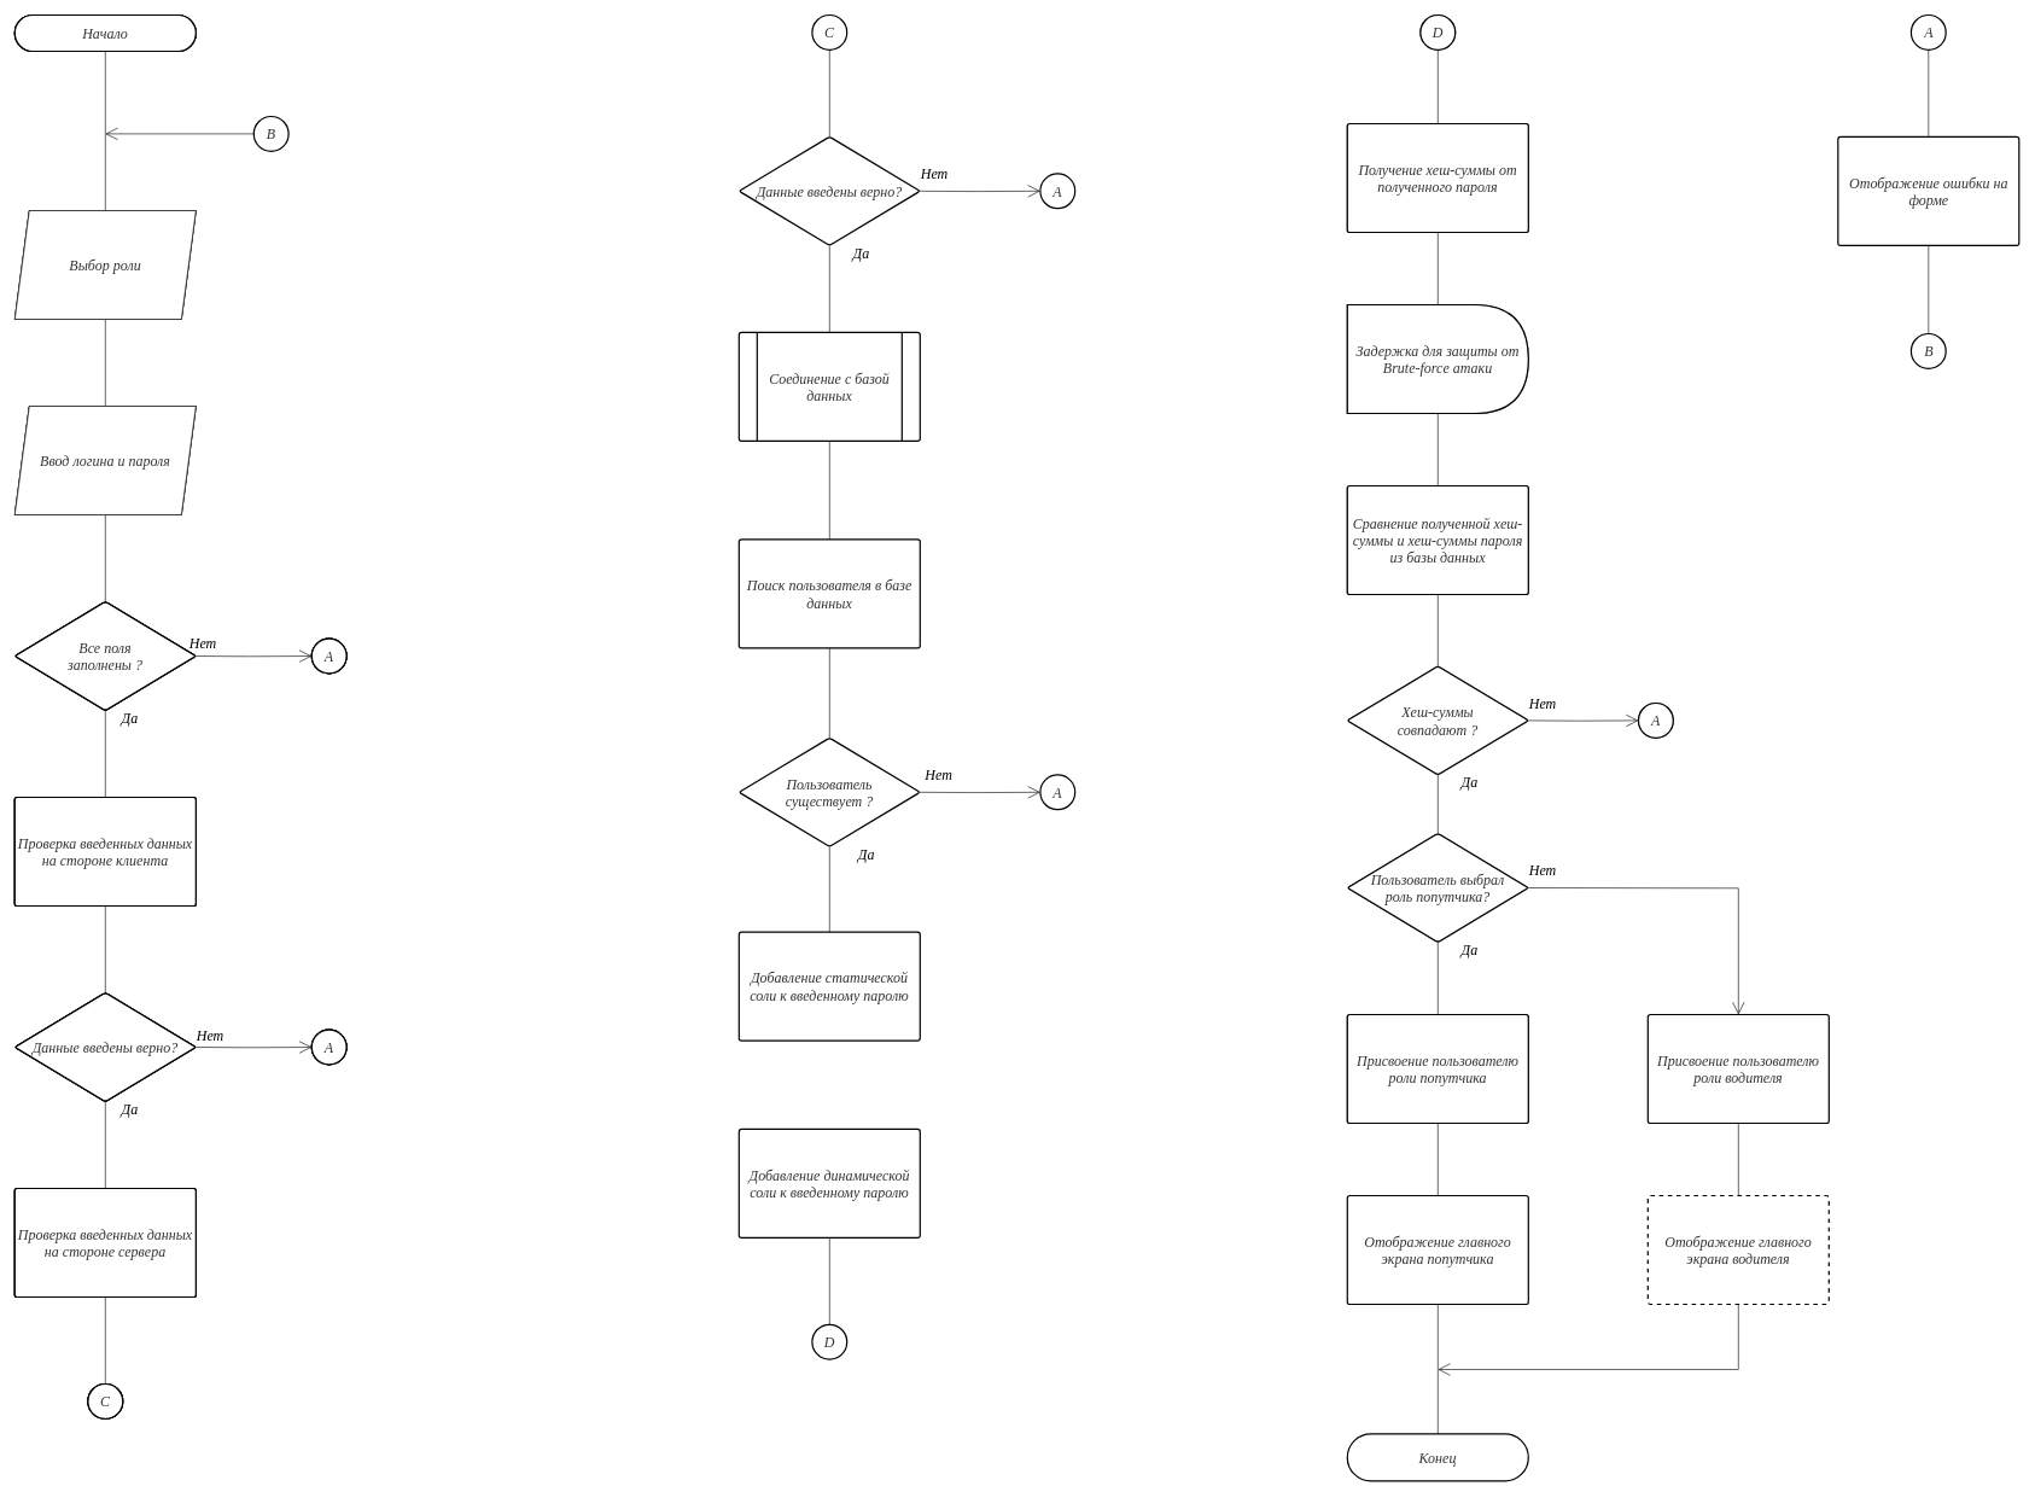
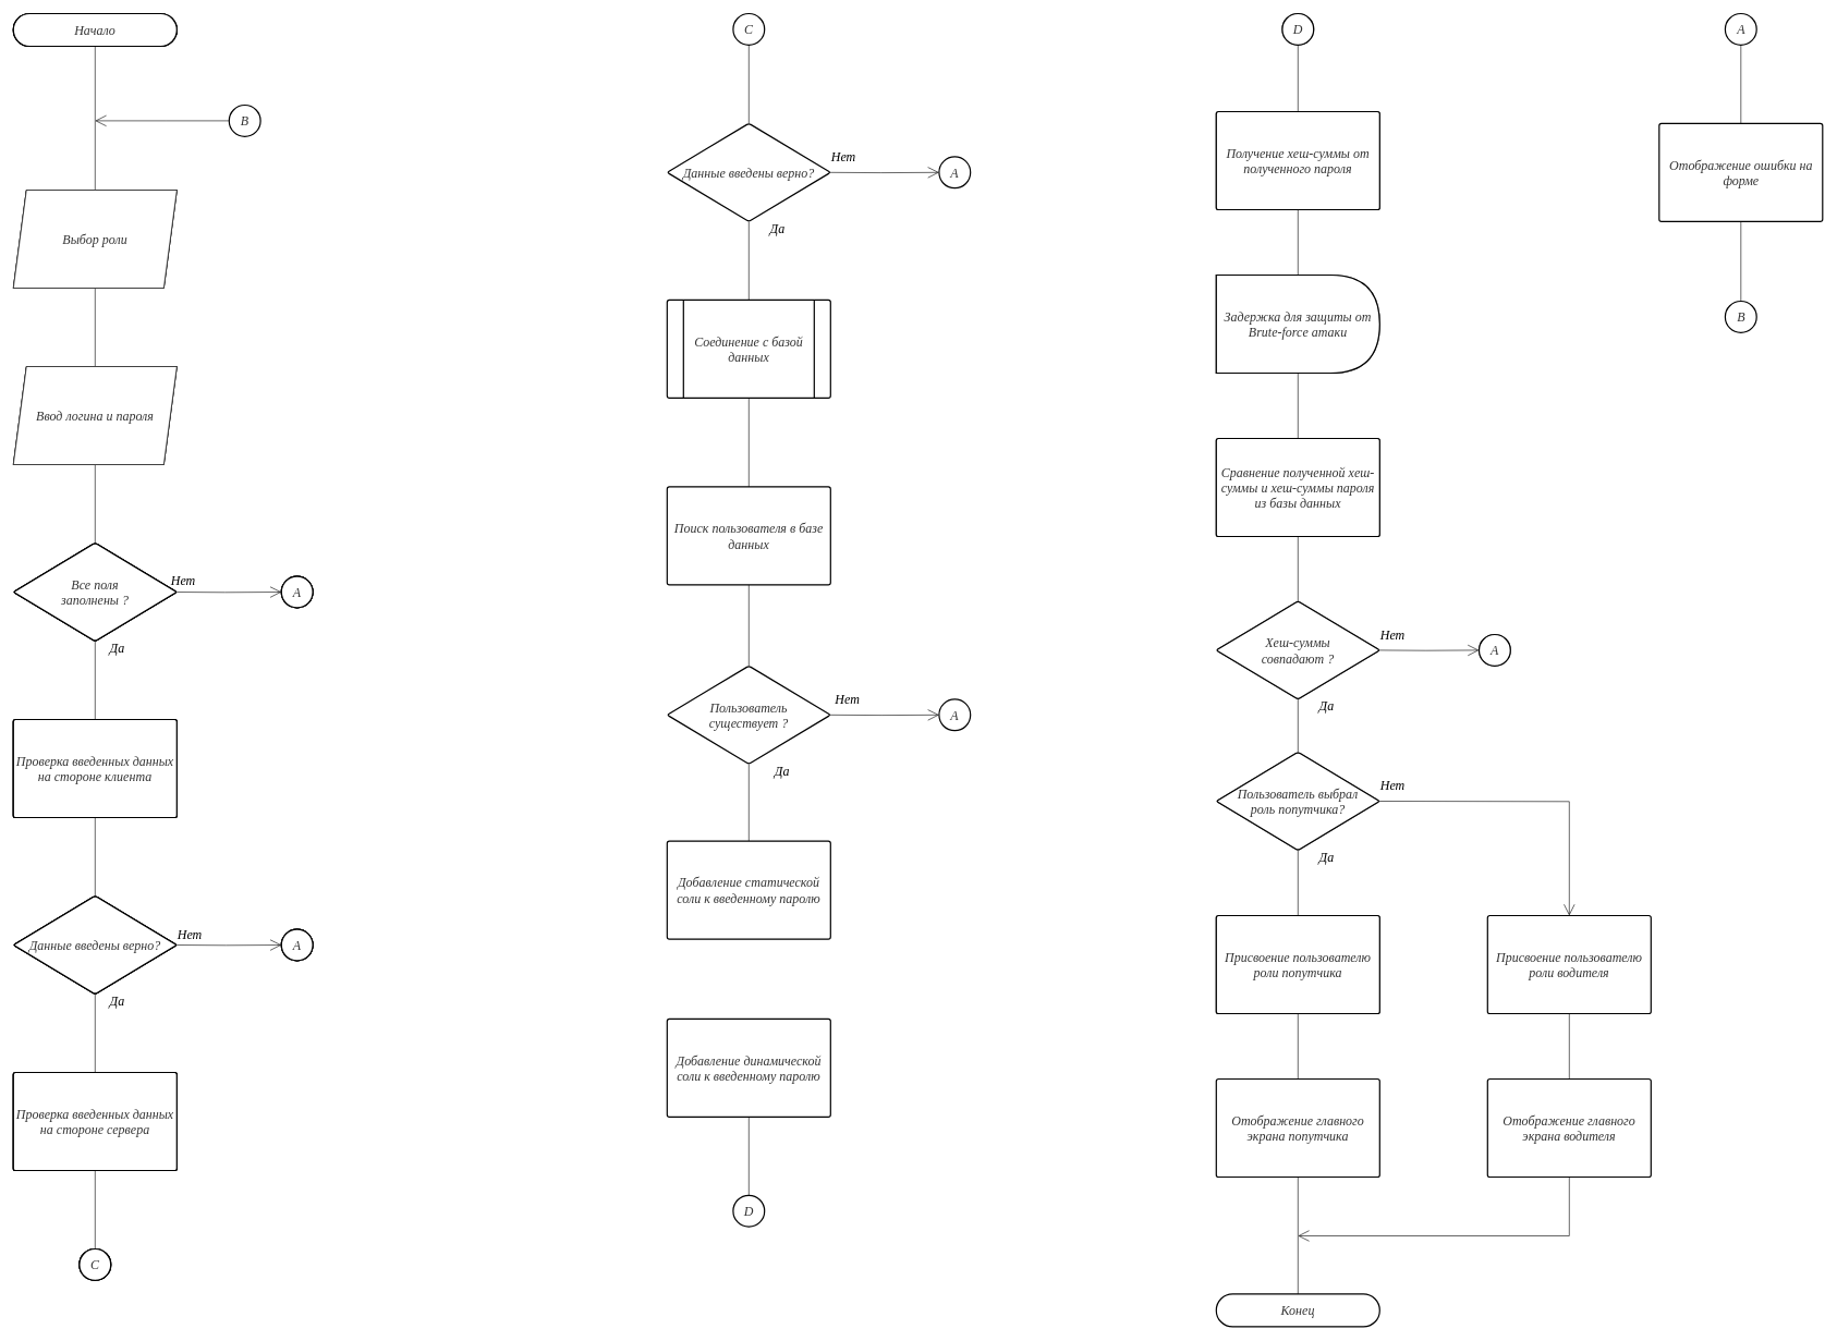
- <mxCell id="81" value="Отображение главного экрана водителя" style="html=1;overflow=block;whiteSpace=wrap;whiteSpace=wrap;fontSize=20;fontFamily=ISOCPEUR;fontColor=#333333;fontStyle=2;spacing=7;strokeOpacity=100;rounded=1;absoluteArcSize=1;arcSize=7;strokeWidth=2;dashed=1;" parent="1" vertex="1"><mxGeometry x="2275" y="1650" width="250" height="150" as="geometry" /></mxCell>
+ <mxCell id="81" value="Отображение главного экрана водителя" style="html=1;overflow=block;whiteSpace=wrap;;whiteSpace=wrap;fontSize=20;fontFamily=ISOCPEUR;fontColor=#333333;fontStyle=2;spacing=7;strokeOpacity=100;rounded=1;absoluteArcSize=1;arcSize=7;strokeWidth=2;" parent="1" vertex="1"><mxGeometry x="2275" y="1650" width="250" height="150" as="geometry" /></mxCell>
- <mxCell id="49" value="Конец" style="html=1;overflow=block;whiteSpace=wrap;rounded=1;arcSize=50;whiteSpace=wrap;fontSize=20;fontFamily=ISOCPEUR;fontColor=#333333;fontStyle=2;spacing=3;strokeOpacity=100;strokeWidth=2;" parent="1" vertex="1"><mxGeometry x="1860" y="1979" width="250" height="65" as="geometry" /></mxCell>
+ <mxCell id="49" value="Конец" style="html=1;overflow=block;whiteSpace=wrap;rounded=1;arcSize=50;whiteSpace=wrap;fontSize=20;fontFamily=ISOCPEUR;fontColor=#333333;fontStyle=2;spacing=3;strokeOpacity=100;strokeWidth=2;" parent="1" vertex="1"><mxGeometry x="1860" y="1979" width="250" height="50" as="geometry" /></mxCell>
